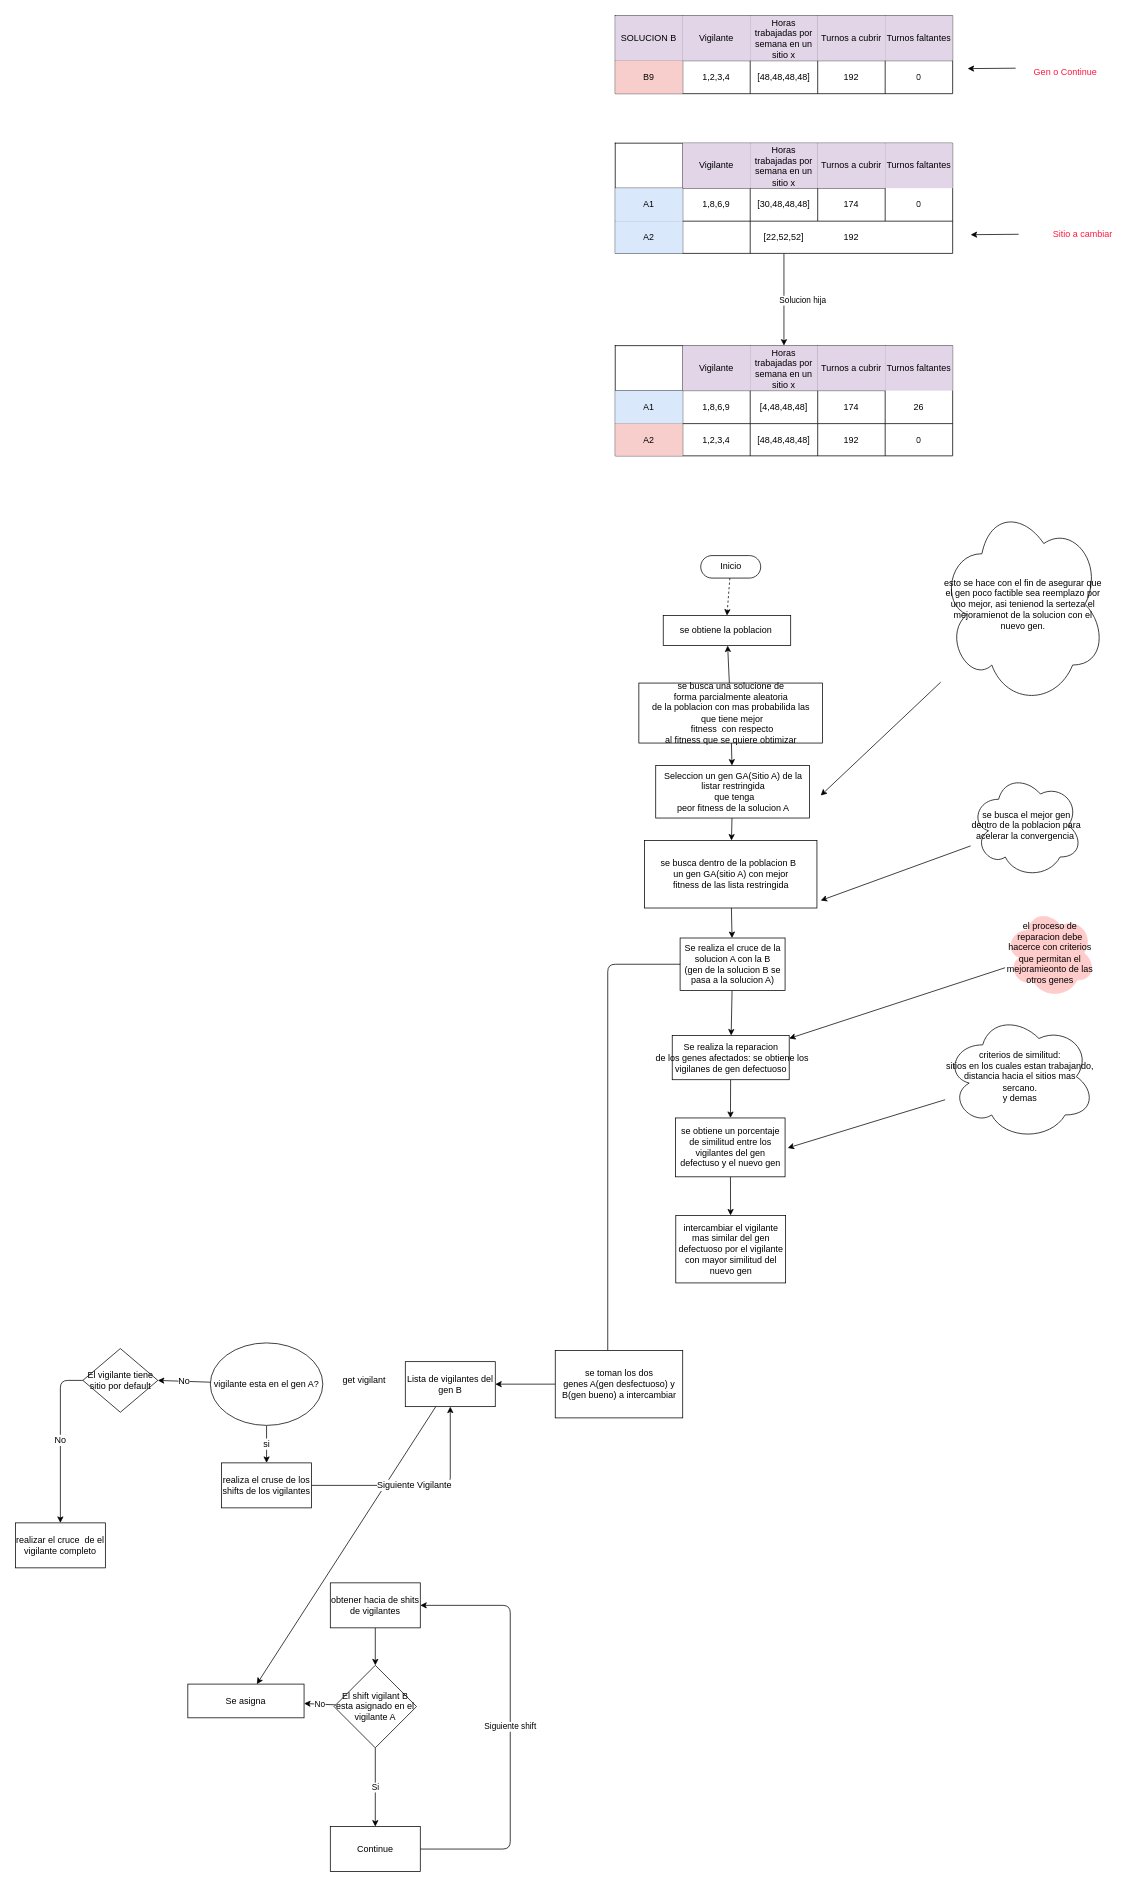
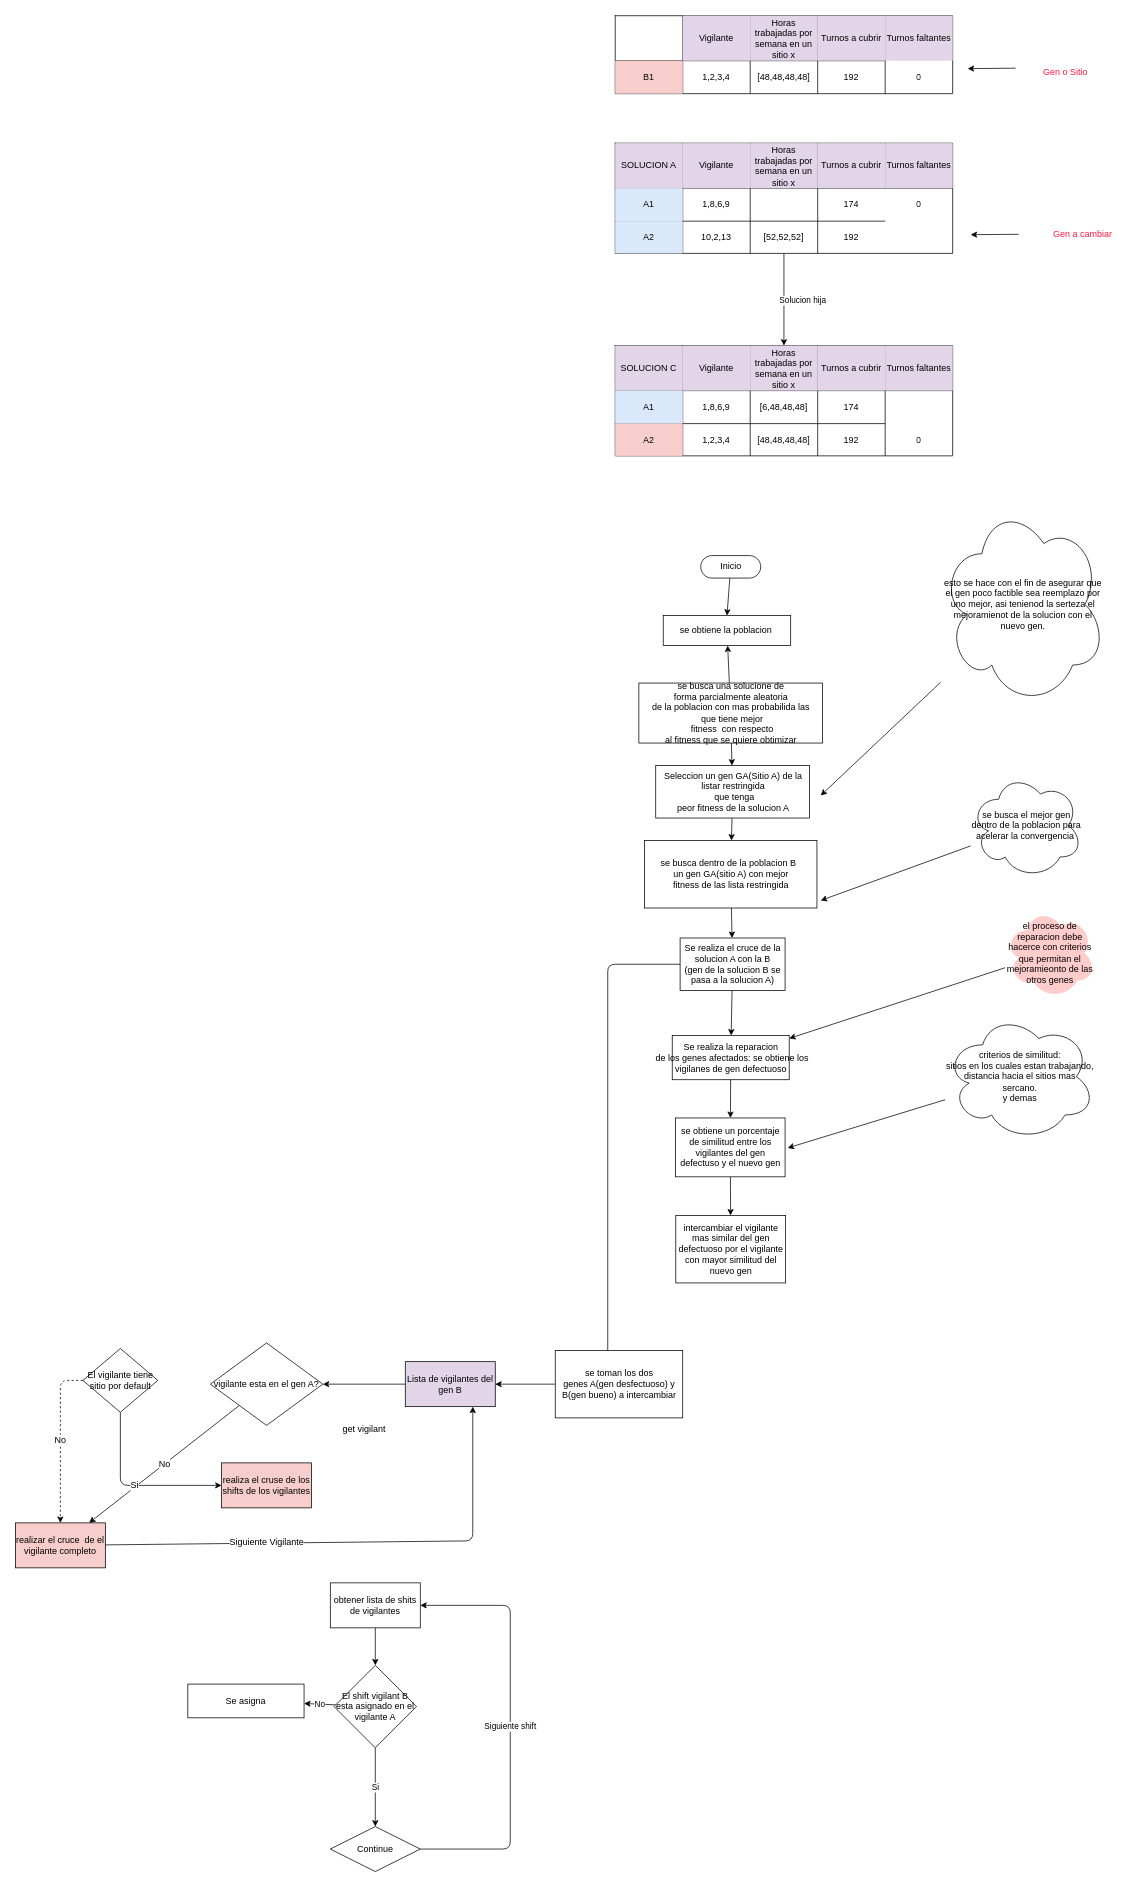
- <mxCell id="39" value="SOLUCION B" style="shape=partialRectangle;html=1;whiteSpace=wrap;connectable=0;overflow=hidden;fillColor=#e1d5e7;top=0;left=0;bottom=0;right=0;pointerEvents=1;strokeColor=#9673a6;" parent="38" vertex="1"><mxGeometry width="90" height="60" as="geometry"><mxRectangle width="90" height="60" as="alternateBounds" /></mxGeometry></mxCell>
- <mxCell id="70" value="Gen o Continue" style="html=1;dashed=0;whitespace=wrap;labelBackgroundColor=none;fontColor=#FF1940;fillColor=none;strokeColor=none;" parent="1" vertex="1"><mxGeometry x="1370" y="70" width="100" height="50" as="geometry" /></mxCell>
+ <mxCell id="70" value="Gen o Sitio" style="html=1;dashed=0;whitespace=wrap;labelBackgroundColor=none;fontColor=#FF1940;fillColor=none;strokeColor=none;" parent="1" vertex="1"><mxGeometry x="1370" y="70" width="100" height="50" as="geometry" /></mxCell>
- <mxCell id="45" value="B9" style="shape=partialRectangle;html=1;whiteSpace=wrap;connectable=0;overflow=hidden;fillColor=#f8cecc;top=0;left=0;bottom=0;right=0;pointerEvents=1;strokeColor=#b85450;" parent="44" vertex="1"><mxGeometry width="90" height="44" as="geometry"><mxRectangle width="90" height="44" as="alternateBounds" /></mxGeometry></mxCell>
+ <mxCell id="45" value="B1" style="shape=partialRectangle;html=1;whiteSpace=wrap;connectable=0;overflow=hidden;fillColor=#f8cecc;top=0;left=0;bottom=0;right=0;pointerEvents=1;strokeColor=#b85450;" parent="44" vertex="1"><mxGeometry width="90" height="44" as="geometry"><mxRectangle width="90" height="44" as="alternateBounds" /></mxGeometry></mxCell>
+ <mxCell id="21" value="SOLUCION A" style="shape=partialRectangle;html=1;whiteSpace=wrap;connectable=0;overflow=hidden;fillColor=#e1d5e7;top=0;left=0;bottom=0;right=0;pointerEvents=1;strokeColor=#9673a6;" parent="20" vertex="1"><mxGeometry width="90" height="60" as="geometry"><mxRectangle width="90" height="60" as="alternateBounds" /></mxGeometry></mxCell>
- <mxCell id="29" value="[30,48,48,48]" style="shape=partialRectangle;html=1;whiteSpace=wrap;connectable=0;overflow=hidden;fillColor=none;top=0;left=0;bottom=0;right=0;pointerEvents=1;" parent="26" vertex="1"><mxGeometry x="180" width="90" height="44" as="geometry"><mxRectangle width="90" height="44" as="alternateBounds" /></mxGeometry></mxCell>
- <mxCell id="72" value="Sitio a cambiar" style="html=1;dashed=0;whitespace=wrap;labelBackgroundColor=none;fontColor=#FF1940;fillColor=none;strokeColor=none;" parent="1" vertex="1"><mxGeometry x="1393" y="287" width="100" height="50" as="geometry" /></mxCell>
+ <mxCell id="72" value="Gen a cambiar" style="html=1;dashed=0;whitespace=wrap;labelBackgroundColor=none;fontColor=#FF1940;fillColor=none;strokeColor=none;" parent="1" vertex="1"><mxGeometry x="1393" y="287" width="100" height="50" as="geometry" /></mxCell>
+ <mxCell id="34" value="10,2,13" style="shape=partialRectangle;html=1;whiteSpace=wrap;connectable=0;overflow=hidden;fillColor=none;top=0;left=0;bottom=0;right=0;pointerEvents=1;" parent="32" vertex="1"><mxGeometry x="90" width="90" height="43" as="geometry"><mxRectangle width="90" height="43" as="alternateBounds" /></mxGeometry></mxCell>
- <mxCell id="35" value="[22,52,52]" style="shape=partialRectangle;html=1;whiteSpace=wrap;connectable=0;overflow=hidden;fillColor=none;top=0;left=0;bottom=0;right=0;pointerEvents=1;" parent="32" vertex="1"><mxGeometry x="180" width="90" height="43" as="geometry"><mxRectangle width="90" height="43" as="alternateBounds" /></mxGeometry></mxCell>
+ <mxCell id="35" value="[52,52,52]" style="shape=partialRectangle;html=1;whiteSpace=wrap;connectable=0;overflow=hidden;fillColor=none;top=0;left=0;bottom=0;right=0;pointerEvents=1;" parent="32" vertex="1"><mxGeometry x="180" width="90" height="43" as="geometry"><mxRectangle width="90" height="43" as="alternateBounds" /></mxGeometry></mxCell>
+ <mxCell id="52" value="SOLUCION C" style="shape=partialRectangle;html=1;whiteSpace=wrap;connectable=0;overflow=hidden;fillColor=#e1d5e7;top=0;left=0;bottom=0;right=0;pointerEvents=1;strokeColor=#9673a6;" parent="51" vertex="1"><mxGeometry width="90" height="60" as="geometry"><mxRectangle width="90" height="60" as="alternateBounds" /></mxGeometry></mxCell>
- <mxCell id="60" value="[4,48,48,48]" style="shape=partialRectangle;html=1;whiteSpace=wrap;connectable=0;overflow=hidden;fillColor=none;top=0;left=0;bottom=0;right=0;pointerEvents=1;" parent="57" vertex="1"><mxGeometry x="180" width="90" height="44" as="geometry"><mxRectangle width="90" height="44" as="alternateBounds" /></mxGeometry></mxCell>
+ <mxCell id="60" value="[6,48,48,48]" style="shape=partialRectangle;html=1;whiteSpace=wrap;connectable=0;overflow=hidden;fillColor=none;top=0;left=0;bottom=0;right=0;pointerEvents=1;" parent="57" vertex="1"><mxGeometry x="180" width="90" height="44" as="geometry"><mxRectangle width="90" height="44" as="alternateBounds" /></mxGeometry></mxCell>
- <mxCell id="62" value="26" style="shape=partialRectangle;html=1;whiteSpace=wrap;connectable=0;overflow=hidden;fillColor=none;top=0;left=0;bottom=0;right=0;pointerEvents=1;" parent="57" vertex="1"><mxGeometry x="360" width="90" height="44" as="geometry"><mxRectangle width="90" height="44" as="alternateBounds" /></mxGeometry></mxCell>
- <mxCell id="7" style="edgeStyle=none;html=1;entryX=0.5;entryY=0;entryDx=0;entryDy=0;dashed=1;" parent="1" source="8" target="11" edge="1"><mxGeometry relative="1" as="geometry" /></mxCell>
+ <mxCell id="7" style="edgeStyle=none;html=1;entryX=0.5;entryY=0;entryDx=0;entryDy=0;" parent="1" source="8" target="11" edge="1"><mxGeometry relative="1" as="geometry" /></mxCell>
- <mxCell id="93" value="get vigilant" style="text;html=1;align=center;verticalAlign=middle;resizable=0;points=[];autosize=1;strokeColor=none;fillColor=none;fontSize=12;" parent="1" vertex="1"><mxGeometry x="450" y="1830" width="70" height="20" as="geometry" /></mxCell>
+ <mxCell id="93" value="get vigilant" style="text;html=1;align=center;verticalAlign=middle;resizable=0;points=[];autosize=1;strokeColor=none;fillColor=none;fontSize=12;" parent="1" vertex="1"><mxGeometry x="450" y="1895" width="70" height="20" as="geometry" /></mxCell>
- <mxCell id="88" value="No" style="edgeStyle=none;html=1;fontSize=12;entryX=1;entryY=0.5;entryDx=0;entryDy=0;" parent="1" source="89" target="96" edge="1"><mxGeometry relative="1" as="geometry"><mxPoint x="260" y="1845" as="targetPoint" /></mxGeometry></mxCell>
+ <mxCell id="88" value="No" style="edgeStyle=none;html=1;fontSize=12;" parent="1" source="89" target="99" edge="1"><mxGeometry relative="1" as="geometry"><mxPoint x="260" y="1845" as="targetPoint" /></mxGeometry></mxCell>
- <mxCell id="89" value="vigilante esta en el gen A?" style="ellipse;whiteSpace=wrap;html=1;dashed=0;" parent="1" vertex="1"><mxGeometry x="280" y="1790" width="150" height="110" as="geometry" /></mxCell>
+ <mxCell id="89" value="vigilante esta en el gen A?" style="rhombus;whiteSpace=wrap;html=1;dashed=0;" parent="1" vertex="1"><mxGeometry x="280" y="1790" width="150" height="110" as="geometry" /></mxCell>
- <mxCell id="86" value="Lista de vigilantes del gen B" style="whiteSpace=wrap;html=1;dashed=0;" parent="1" vertex="1"><mxGeometry x="540" y="1815" width="120" height="60" as="geometry" /></mxCell>
+ <mxCell id="86" value="Lista de vigilantes del gen B" style="whiteSpace=wrap;html=1;dashed=0;fillColor=#e1d5e7;" parent="1" vertex="1"><mxGeometry x="540" y="1815" width="120" height="60" as="geometry" /></mxCell>
- <mxCell id="87" value="si" style="edgeStyle=none;html=1;fontSize=12;" parent="1" source="89" target="92" edge="1"><mxGeometry relative="1" as="geometry" /></mxCell>
- <mxCell id="94" value="No" style="edgeStyle=none;html=1;fontSize=12;entryX=0.5;entryY=0;entryDx=0;entryDy=0;" parent="1" source="96" target="99" edge="1"><mxGeometry relative="1" as="geometry"><mxPoint x="50" y="1840" as="targetPoint" /><Array as="points"><mxPoint x="80" y="1840" /></Array></mxGeometry></mxCell>
+ <mxCell id="94" value="No" style="edgeStyle=none;html=1;fontSize=12;entryX=0.5;entryY=0;entryDx=0;entryDy=0;dashed=1;" parent="1" source="96" target="99" edge="1"><mxGeometry relative="1" as="geometry"><mxPoint x="50" y="1840" as="targetPoint" /><Array as="points"><mxPoint x="80" y="1840" /></Array></mxGeometry></mxCell>
+ <mxCell id="95" value="Si" style="edgeStyle=none;html=1;fontSize=12;entryX=0;entryY=0.5;entryDx=0;entryDy=0;" parent="1" source="96" target="92" edge="1"><mxGeometry relative="1" as="geometry"><mxPoint x="160" y="1990" as="targetPoint" /><Array as="points"><mxPoint x="160" y="1980" /></Array></mxGeometry></mxCell>
- <mxCell id="92" value="realiza el cruse de los shifts de los vigilantes" style="whiteSpace=wrap;html=1;dashed=0;" parent="1" vertex="1"><mxGeometry x="295" y="1950" width="120" height="60" as="geometry" /></mxCell>
+ <mxCell id="92" value="realiza el cruse de los shifts de los vigilantes" style="whiteSpace=wrap;html=1;dashed=0;fillColor=#f8cecc;" parent="1" vertex="1"><mxGeometry x="295" y="1950" width="120" height="60" as="geometry" /></mxCell>
- <mxCell id="90" style="edgeStyle=none;html=1;fontSize=12;entryX=0.5;entryY=1;entryDx=0;entryDy=0;" parent="1" source="92" target="86" edge="1"><mxGeometry relative="1" as="geometry"><mxPoint x="610" y="1980" as="targetPoint" /><Array as="points"><mxPoint x="600" y="1980" /></Array></mxGeometry></mxCell>
- <mxCell id="91" value="Siguiente Vigilante" style="edgeLabel;html=1;align=center;verticalAlign=middle;resizable=0;points=[];fontSize=12;" parent="90" vertex="1" connectable="0"><mxGeometry x="-0.062" y="1" relative="1" as="geometry"><mxPoint as="offset" /></mxGeometry></mxCell>
+ <mxCell id="97" style="edgeStyle=none;html=1;entryX=0.75;entryY=1;entryDx=0;entryDy=0;fontSize=12;" parent="1" source="99" target="86" edge="1"><mxGeometry relative="1" as="geometry"><Array as="points"><mxPoint x="630" y="2054" /></Array></mxGeometry></mxCell>
+ <mxCell id="98" value="Siguiente Vigilante" style="edgeLabel;html=1;align=center;verticalAlign=middle;resizable=0;points=[];fontSize=12;" parent="97" vertex="1" connectable="0"><mxGeometry x="-0.356" y="2" relative="1" as="geometry"><mxPoint as="offset" /></mxGeometry></mxCell>
- <mxCell id="85" value="" style="edgeStyle=none;html=1;fontSize=12;" parent="1" source="86" target="107" edge="1"><mxGeometry relative="1" as="geometry" /></mxCell>
+ <mxCell id="85" value="" style="edgeStyle=none;html=1;fontSize=12;" parent="1" source="86" target="89" edge="1"><mxGeometry relative="1" as="geometry" /></mxCell>
- <mxCell id="99" value="realizar el cruce&amp;nbsp; de el vigilante completo" style="whiteSpace=wrap;html=1;dashed=0;" parent="1" vertex="1"><mxGeometry x="20" y="2030" width="120" height="60" as="geometry" /></mxCell>
+ <mxCell id="99" value="realizar el cruce&amp;nbsp; de el vigilante completo" style="whiteSpace=wrap;html=1;dashed=0;fillColor=#f8cecc;" parent="1" vertex="1"><mxGeometry x="20" y="2030" width="120" height="60" as="geometry" /></mxCell>
- <mxCell id="101" value="obtener hacia de shits de vigilantes" style="whiteSpace=wrap;html=1;dashed=0;" vertex="1" parent="1"><mxGeometry x="440" y="2110" width="120" height="60" as="geometry" /></mxCell>
+ <mxCell id="101" value="obtener lista de shits de vigilantes" style="whiteSpace=wrap;html=1;dashed=0;" vertex="1" parent="1"><mxGeometry x="440" y="2110" width="120" height="60" as="geometry" /></mxCell>
- <mxCell id="106" value="Continue" style="whiteSpace=wrap;html=1;dashed=0;" vertex="1" parent="1"><mxGeometry x="440" y="2435" width="120" height="60" as="geometry" /></mxCell>
+ <mxCell id="106" value="Continue" style="rhombus;whiteSpace=wrap;html=1;dashed=0;" vertex="1" parent="1"><mxGeometry x="440" y="2435" width="120" height="60" as="geometry" /></mxCell>
